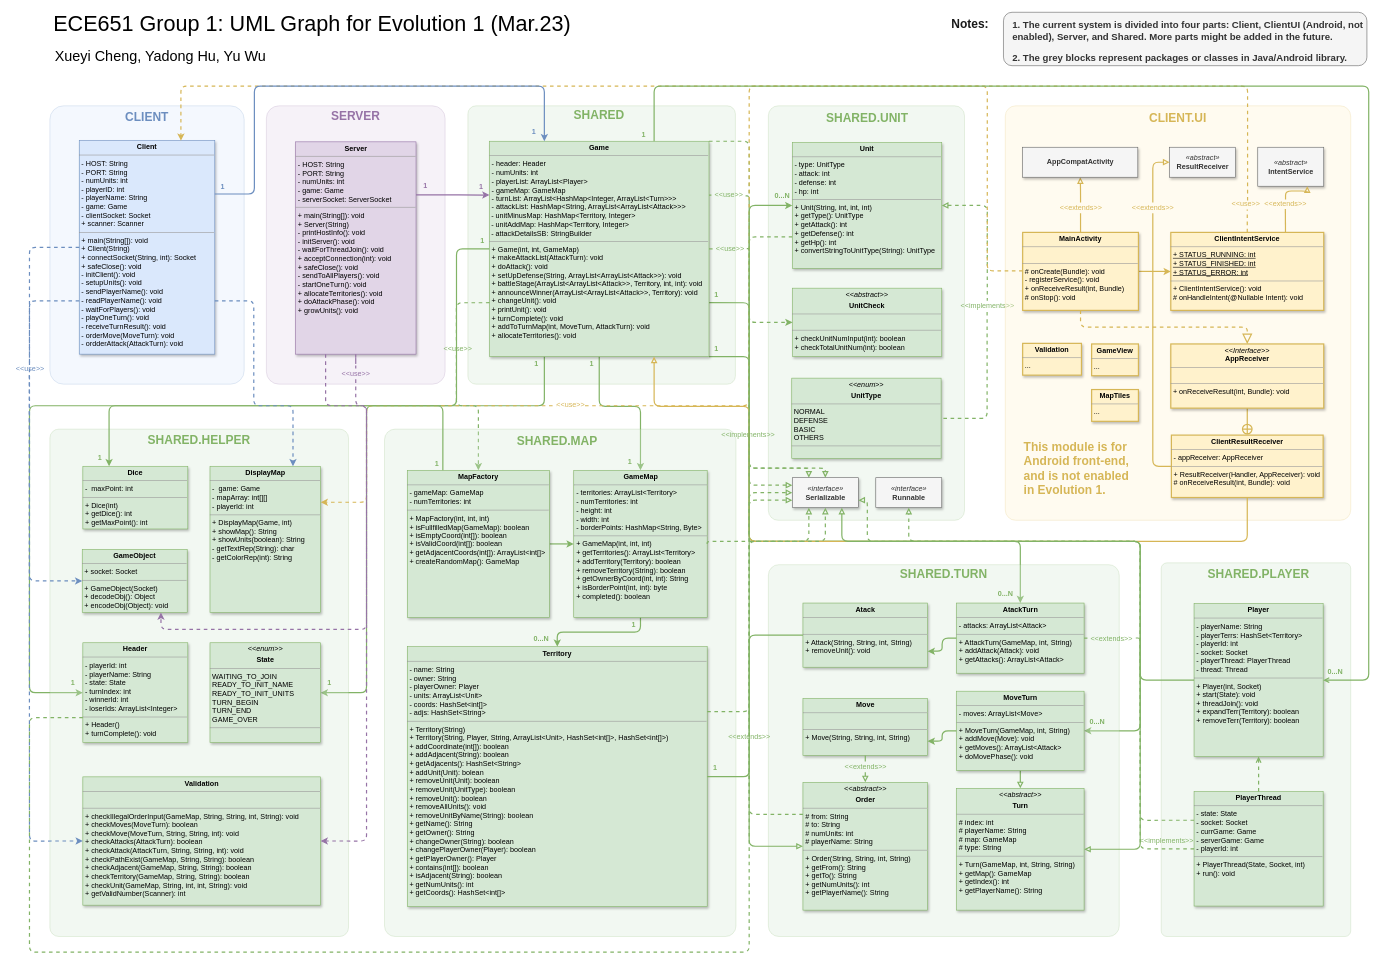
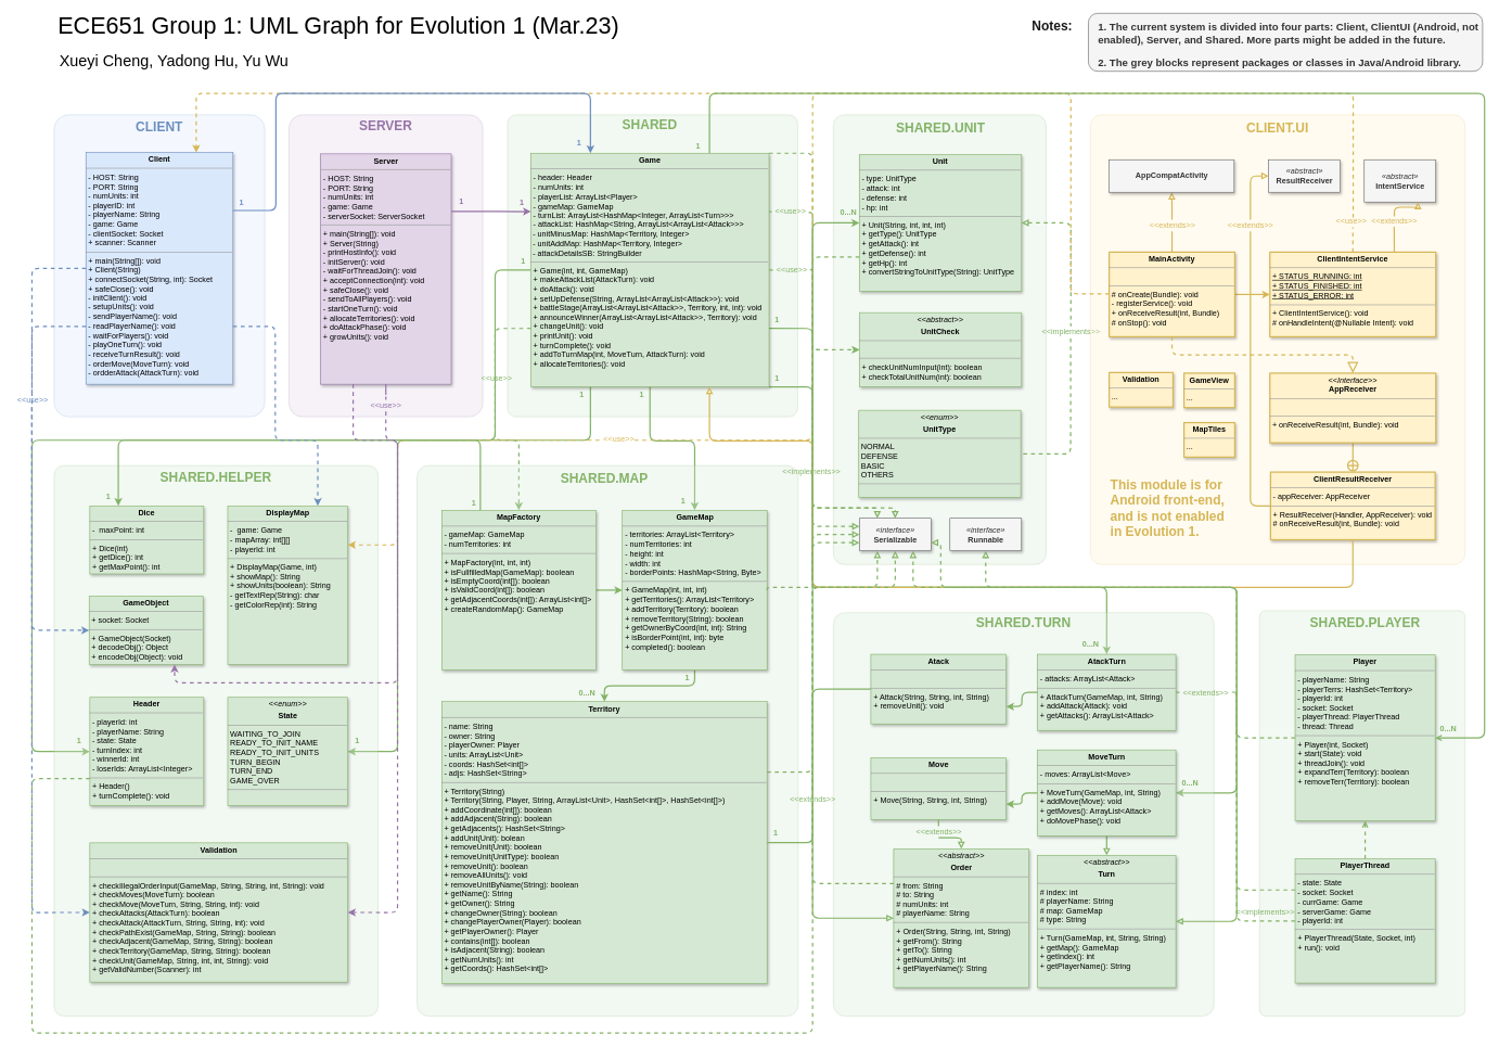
- <mxCell id="160" style="edgeStyle=orthogonalEdgeStyle;rounded=1;orthogonalLoop=1;jettySize=auto;html=1;exitX=0;exitY=0.5;exitDx=0;exitDy=0;entryX=0.75;entryY=1;entryDx=0;entryDy=0;dashed=0;labelBackgroundColor=#FFF2CC;fontSize=12;fontColor=#82B366;startArrow=none;startFill=0;endArrow=block;endFill=0;endSize=6;strokeColor=#82b366;strokeWidth=2;fillColor=#d5e8d4;" edge="1" parent="1" source="86" target="9"><mxGeometry relative="1" as="geometry"><Array as="points"><mxPoint x="1900" y="1134" /><mxPoint x="1900" y="902" /><mxPoint x="1403" y="902" /></Array></mxGeometry></mxCell>
+ <mxCell id="160" style="edgeStyle=orthogonalEdgeStyle;rounded=1;orthogonalLoop=1;jettySize=auto;html=1;exitX=0;exitY=0.5;exitDx=0;exitDy=0;entryX=0.75;entryY=1;entryDx=0;entryDy=0;dashed=1;labelBackgroundColor=#FFF2CC;fontSize=12;fontColor=#82B366;startArrow=none;startFill=0;endArrow=block;endFill=0;endSize=6;strokeColor=#82b366;strokeWidth=2;fillColor=#d5e8d4;" edge="1" parent="1" source="86" target="9"><mxGeometry relative="1" as="geometry"><Array as="points"><mxPoint x="1900" y="1134" /><mxPoint x="1900" y="902" /><mxPoint x="1403" y="902" /></Array></mxGeometry></mxCell>
- <mxCell id="60" value="&lt;p style=&quot;margin: 0px ; margin-top: 4px ; text-align: center&quot;&gt;&lt;i&gt;&amp;lt;&amp;lt;abstract&amp;gt;&amp;gt;&lt;/i&gt;&lt;/p&gt;&lt;p style=&quot;margin: 0px ; margin-top: 4px ; text-align: center&quot;&gt;&lt;b&gt;Order&lt;/b&gt;&lt;/p&gt;&lt;hr size=&quot;1&quot;&gt;&lt;p style=&quot;margin: 0px ; margin-left: 4px&quot;&gt;# from: String&lt;/p&gt;&lt;p style=&quot;margin: 0px ; margin-left: 4px&quot;&gt;# to: String&lt;/p&gt;&lt;p style=&quot;margin: 0px ; margin-left: 4px&quot;&gt;# numUnits: int&lt;/p&gt;&lt;p style=&quot;margin: 0px ; margin-left: 4px&quot;&gt;# playerName: String&lt;/p&gt;&lt;hr size=&quot;1&quot;&gt;&lt;p style=&quot;margin: 0px ; margin-left: 4px&quot;&gt;+ Order(String, String, int, String)&lt;/p&gt;&lt;p style=&quot;margin: 0px ; margin-left: 4px&quot;&gt;+ getFrom(): String&lt;/p&gt;&lt;p style=&quot;margin: 0px ; margin-left: 4px&quot;&gt;+ getTo(): String&lt;/p&gt;&lt;p style=&quot;margin: 0px ; margin-left: 4px&quot;&gt;+ getNumUnits(): int&lt;/p&gt;&lt;p style=&quot;margin: 0px ; margin-left: 4px&quot;&gt;+ getPlayerName(): String&lt;/p&gt;&lt;p style=&quot;margin: 0px ; margin-left: 4px&quot;&gt;&lt;br&gt;&lt;/p&gt;" style="verticalAlign=top;align=left;overflow=fill;fontSize=12;fontFamily=Helvetica;html=1;fillColor=#d5e8d4;strokeColor=#82b366;shadow=1;" vertex="1" parent="50"><mxGeometry x="57.649" y="363" width="207.916" height="213" as="geometry" /></mxCell>
+ <mxCell id="60" value="&lt;p style=&quot;margin: 0px ; margin-top: 4px ; text-align: center&quot;&gt;&lt;i&gt;&amp;lt;&amp;lt;abstract&amp;gt;&amp;gt;&lt;/i&gt;&lt;/p&gt;&lt;p style=&quot;margin: 0px ; margin-top: 4px ; text-align: center&quot;&gt;&lt;b&gt;Order&lt;/b&gt;&lt;/p&gt;&lt;hr size=&quot;1&quot;&gt;&lt;p style=&quot;margin: 0px ; margin-left: 4px&quot;&gt;# from: String&lt;/p&gt;&lt;p style=&quot;margin: 0px ; margin-left: 4px&quot;&gt;# to: String&lt;/p&gt;&lt;p style=&quot;margin: 0px ; margin-left: 4px&quot;&gt;# numUnits: int&lt;/p&gt;&lt;p style=&quot;margin: 0px ; margin-left: 4px&quot;&gt;# playerName: String&lt;/p&gt;&lt;hr size=&quot;1&quot;&gt;&lt;p style=&quot;margin: 0px ; margin-left: 4px&quot;&gt;+ Order(String, String, int, String)&lt;/p&gt;&lt;p style=&quot;margin: 0px ; margin-left: 4px&quot;&gt;+ getFrom(): String&lt;/p&gt;&lt;p style=&quot;margin: 0px ; margin-left: 4px&quot;&gt;+ getTo(): String&lt;/p&gt;&lt;p style=&quot;margin: 0px ; margin-left: 4px&quot;&gt;+ getNumUnits(): int&lt;/p&gt;&lt;p style=&quot;margin: 0px ; margin-left: 4px&quot;&gt;+ getPlayerName(): String&lt;/p&gt;&lt;p style=&quot;margin: 0px ; margin-left: 4px&quot;&gt;&lt;br&gt;&lt;/p&gt;" style="verticalAlign=top;align=left;overflow=fill;fontSize=12;fontFamily=Helvetica;html=1;fillColor=#d5e8d4;strokeColor=#82b366;shadow=1;" vertex="1" parent="50"><mxGeometry x="92.649" y="363" width="207.916" height="213" as="geometry" /></mxCell>
